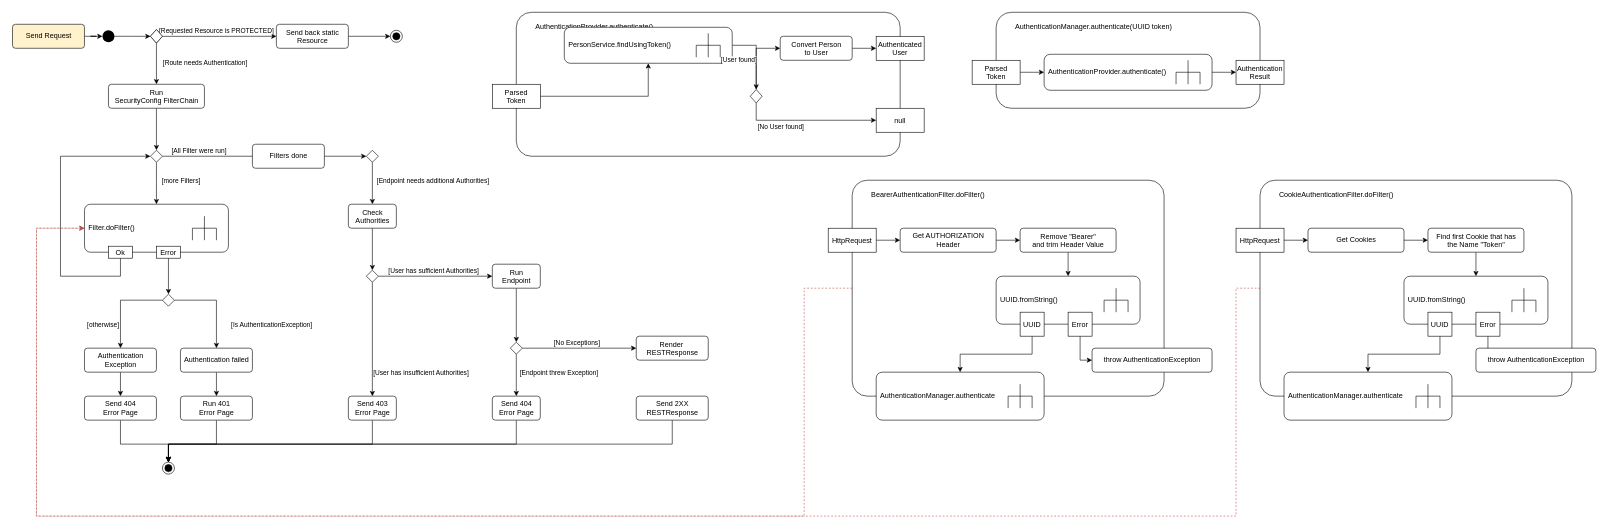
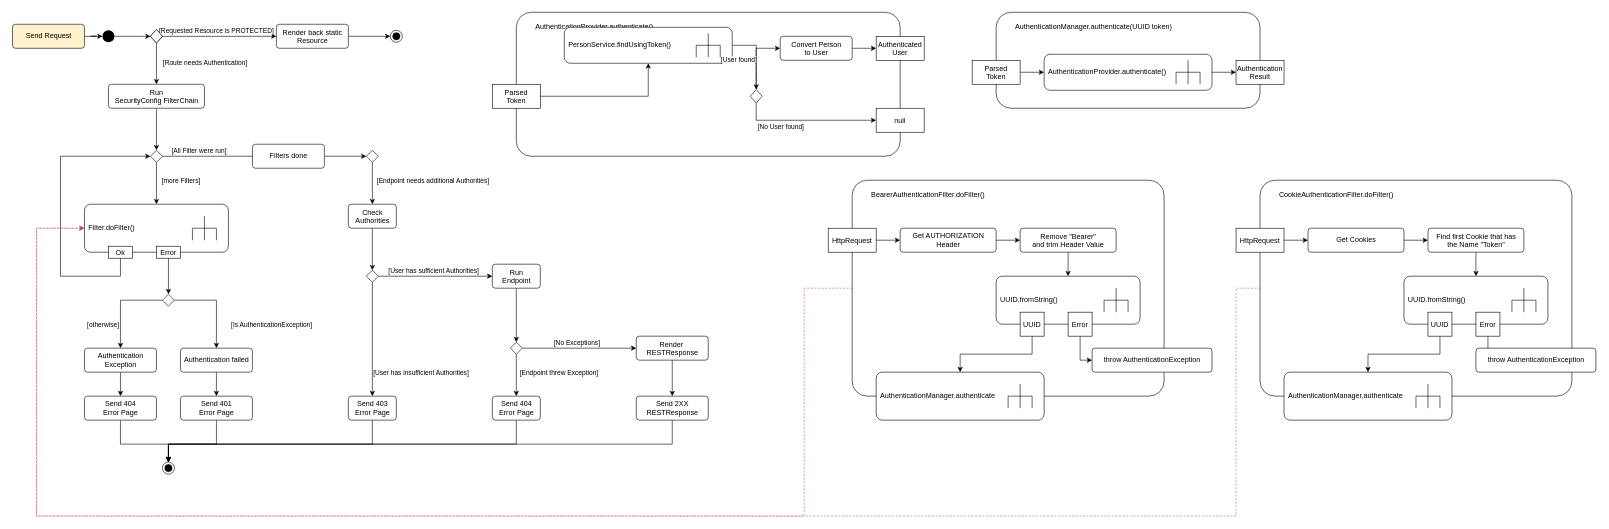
- <mxCell id="13" value="Send back static &lt;br&gt;Resource" style="html=1;align=center;verticalAlign=top;rounded=1;absoluteArcSize=1;arcSize=10;dashed=0;" parent="1" vertex="1"><mxGeometry x="460" y="40" width="120" height="40" as="geometry" /></mxCell>
+ <mxCell id="13" value="Render back static &lt;br&gt;Resource" style="html=1;align=center;verticalAlign=top;rounded=1;absoluteArcSize=1;arcSize=10;dashed=0;" parent="1" vertex="1"><mxGeometry x="460" y="40" width="120" height="40" as="geometry" /></mxCell>
+ <mxCell id="84" style="edgeStyle=orthogonalEdgeStyle;rounded=0;orthogonalLoop=1;jettySize=auto;html=1;" edge="1" parent="1" source="85" target="87"><mxGeometry relative="1" as="geometry" /></mxCell>
- <mxCell id="62" value="Run 401&lt;br&gt;Error Page" style="html=1;align=center;verticalAlign=middle;rounded=1;absoluteArcSize=1;arcSize=10;dashed=0;" parent="1" vertex="1"><mxGeometry x="300" y="660" width="120" height="40" as="geometry" /></mxCell>
+ <mxCell id="62" value="Send 401&lt;br&gt;Error Page" style="html=1;align=center;verticalAlign=middle;rounded=1;absoluteArcSize=1;arcSize=10;dashed=0;" parent="1" vertex="1"><mxGeometry x="300" y="660" width="120" height="40" as="geometry" /></mxCell>
